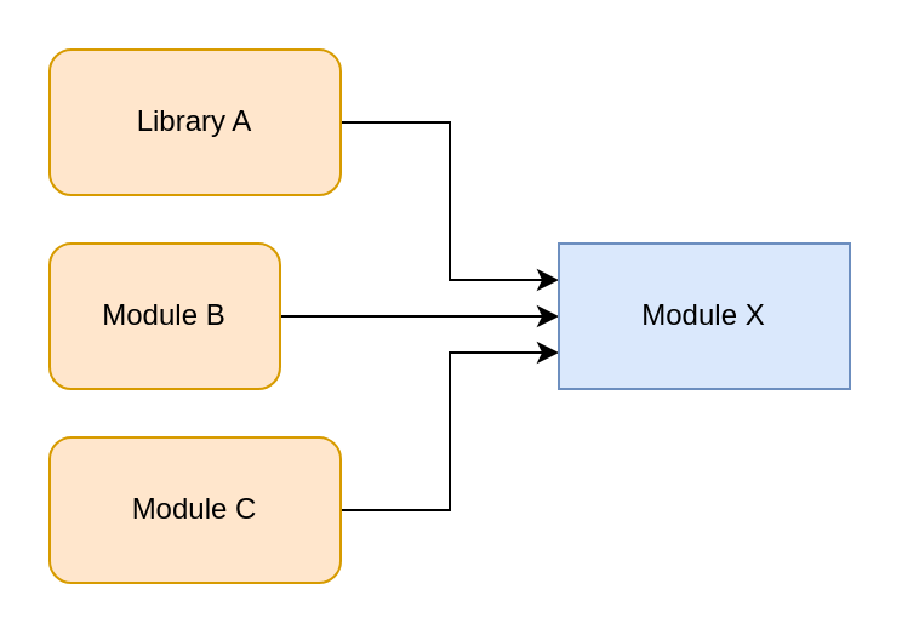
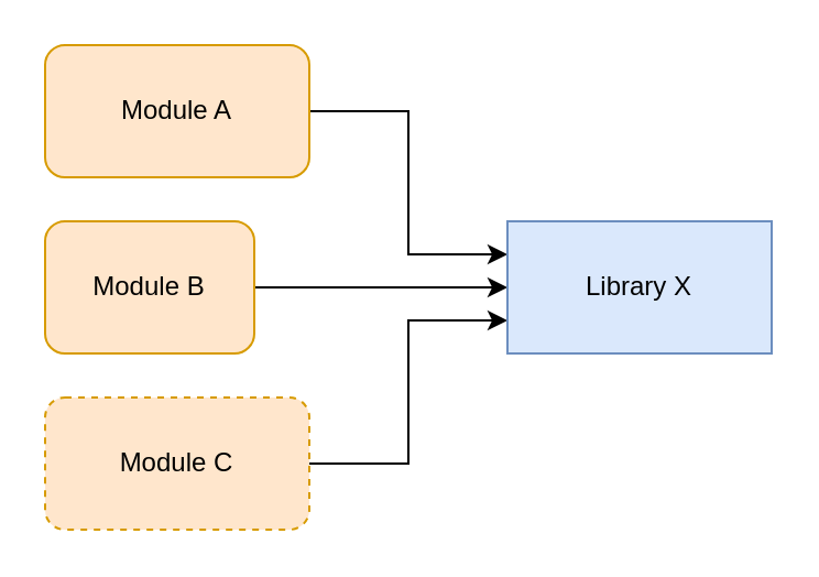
- <mxCell id="3" value="Library A" style="rounded=1;whiteSpace=wrap;html=1;fillColor=#ffe6cc;strokeColor=#d79b00;" vertex="1" parent="1"><mxGeometry x="20" y="20" width="120" height="60" as="geometry" /></mxCell>
+ <mxCell id="3" value="Module A" style="rounded=1;whiteSpace=wrap;html=1;fillColor=#ffe6cc;strokeColor=#d79b00;" vertex="1" parent="1"><mxGeometry x="20" y="20" width="120" height="60" as="geometry" /></mxCell>
- <mxCell id="8" value="Module X" style="rounded=0;whiteSpace=wrap;html=1;fillColor=#dae8fc;strokeColor=#6c8ebf;" vertex="1" parent="1"><mxGeometry x="230" y="100" width="120" height="60" as="geometry" /></mxCell>
+ <mxCell id="8" value="Library X" style="rounded=0;whiteSpace=wrap;html=1;fillColor=#dae8fc;strokeColor=#6c8ebf;" vertex="1" parent="1"><mxGeometry x="230" y="100" width="120" height="60" as="geometry" /></mxCell>
- <mxCell id="7" value="Module C" style="rounded=1;whiteSpace=wrap;html=1;fillColor=#ffe6cc;strokeColor=#d79b00;" vertex="1" parent="1"><mxGeometry x="20" y="180" width="120" height="60" as="geometry" /></mxCell>
+ <mxCell id="7" value="Module C" style="rounded=1;whiteSpace=wrap;html=1;fillColor=#ffe6cc;strokeColor=#d79b00;dashed=1;" vertex="1" parent="1"><mxGeometry x="20" y="180" width="120" height="60" as="geometry" /></mxCell>
